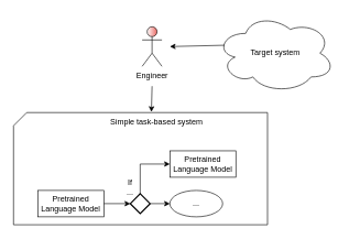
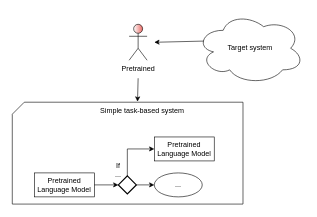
- <mxCell id="6" value="Engineer" style="shape=umlActor;verticalLabelPosition=bottom;verticalAlign=top;html=1;outlineConnect=0;fillColor=#EA6B66;gradientColor=#ffffff;gradientDirection=west;" parent="1" vertex="1"><mxGeometry x="215" y="40" width="30" height="60" as="geometry" /></mxCell>
+ <mxCell id="6" value="Pretrained" style="shape=umlActor;verticalLabelPosition=bottom;verticalAlign=top;html=1;outlineConnect=0;fillColor=#EA6B66;gradientColor=#ffffff;gradientDirection=west;" parent="1" vertex="1"><mxGeometry x="215" y="40" width="30" height="60" as="geometry" /></mxCell>
